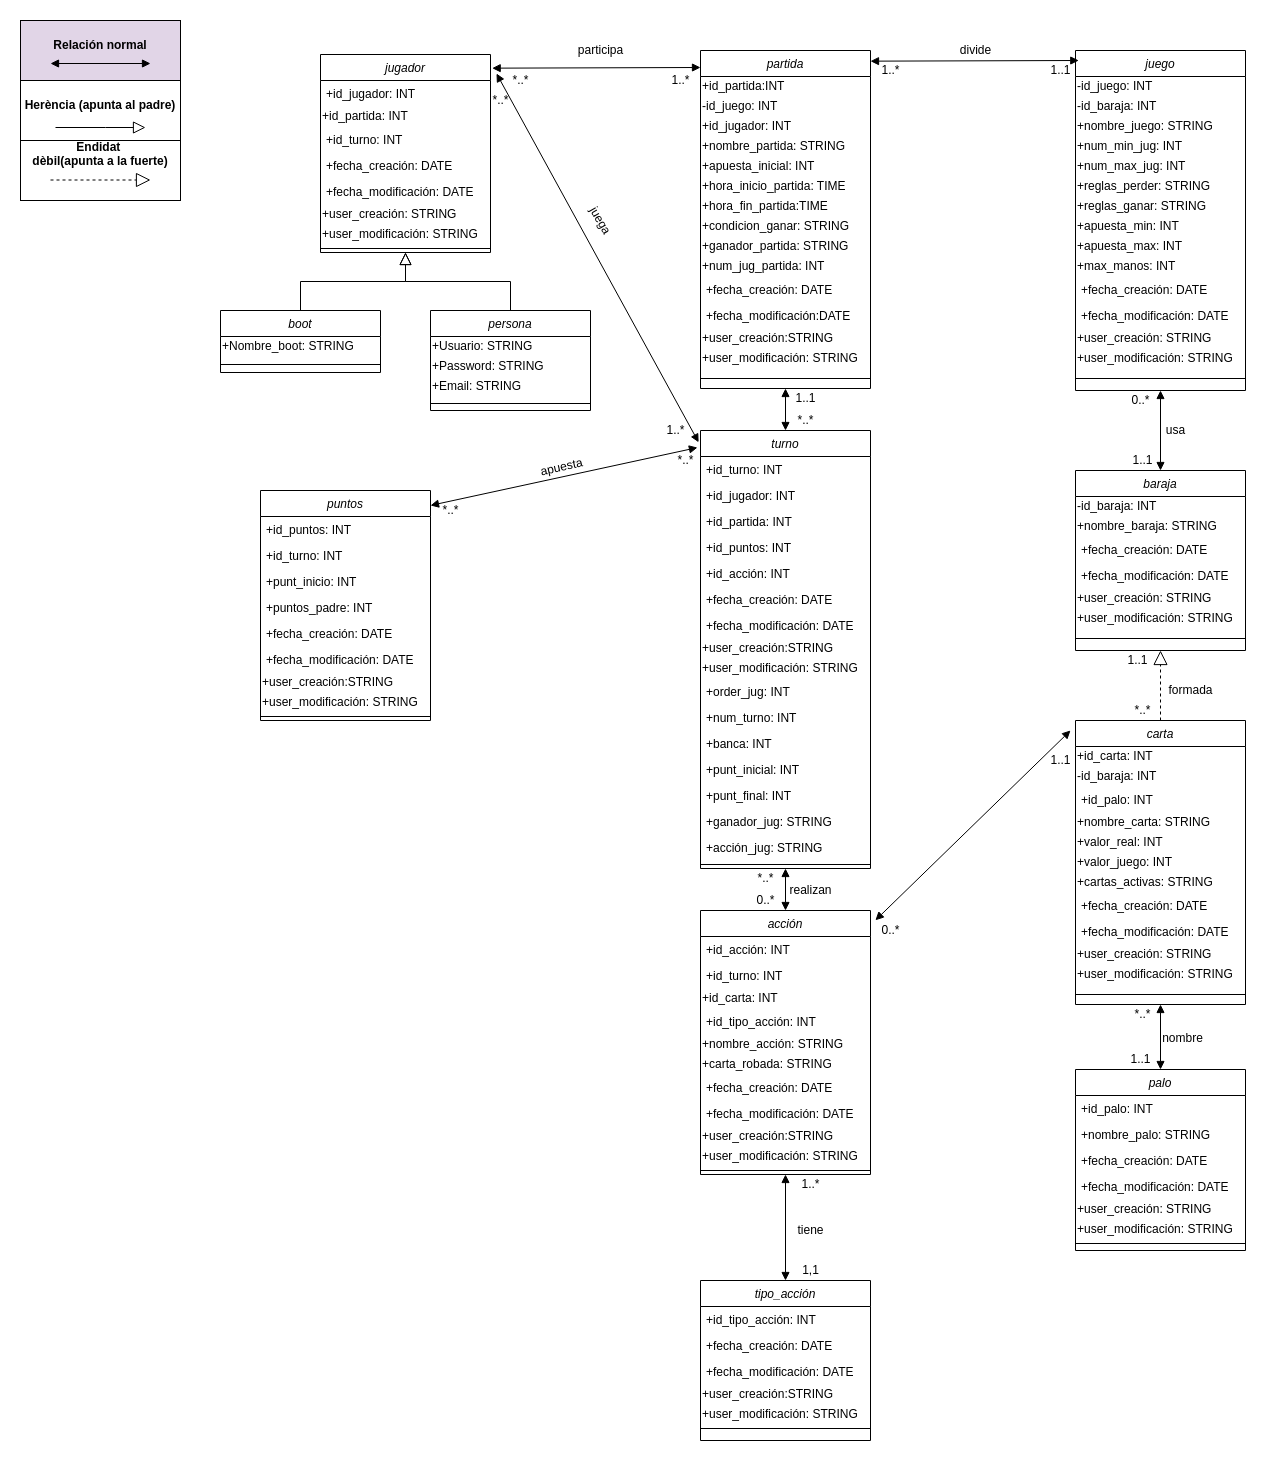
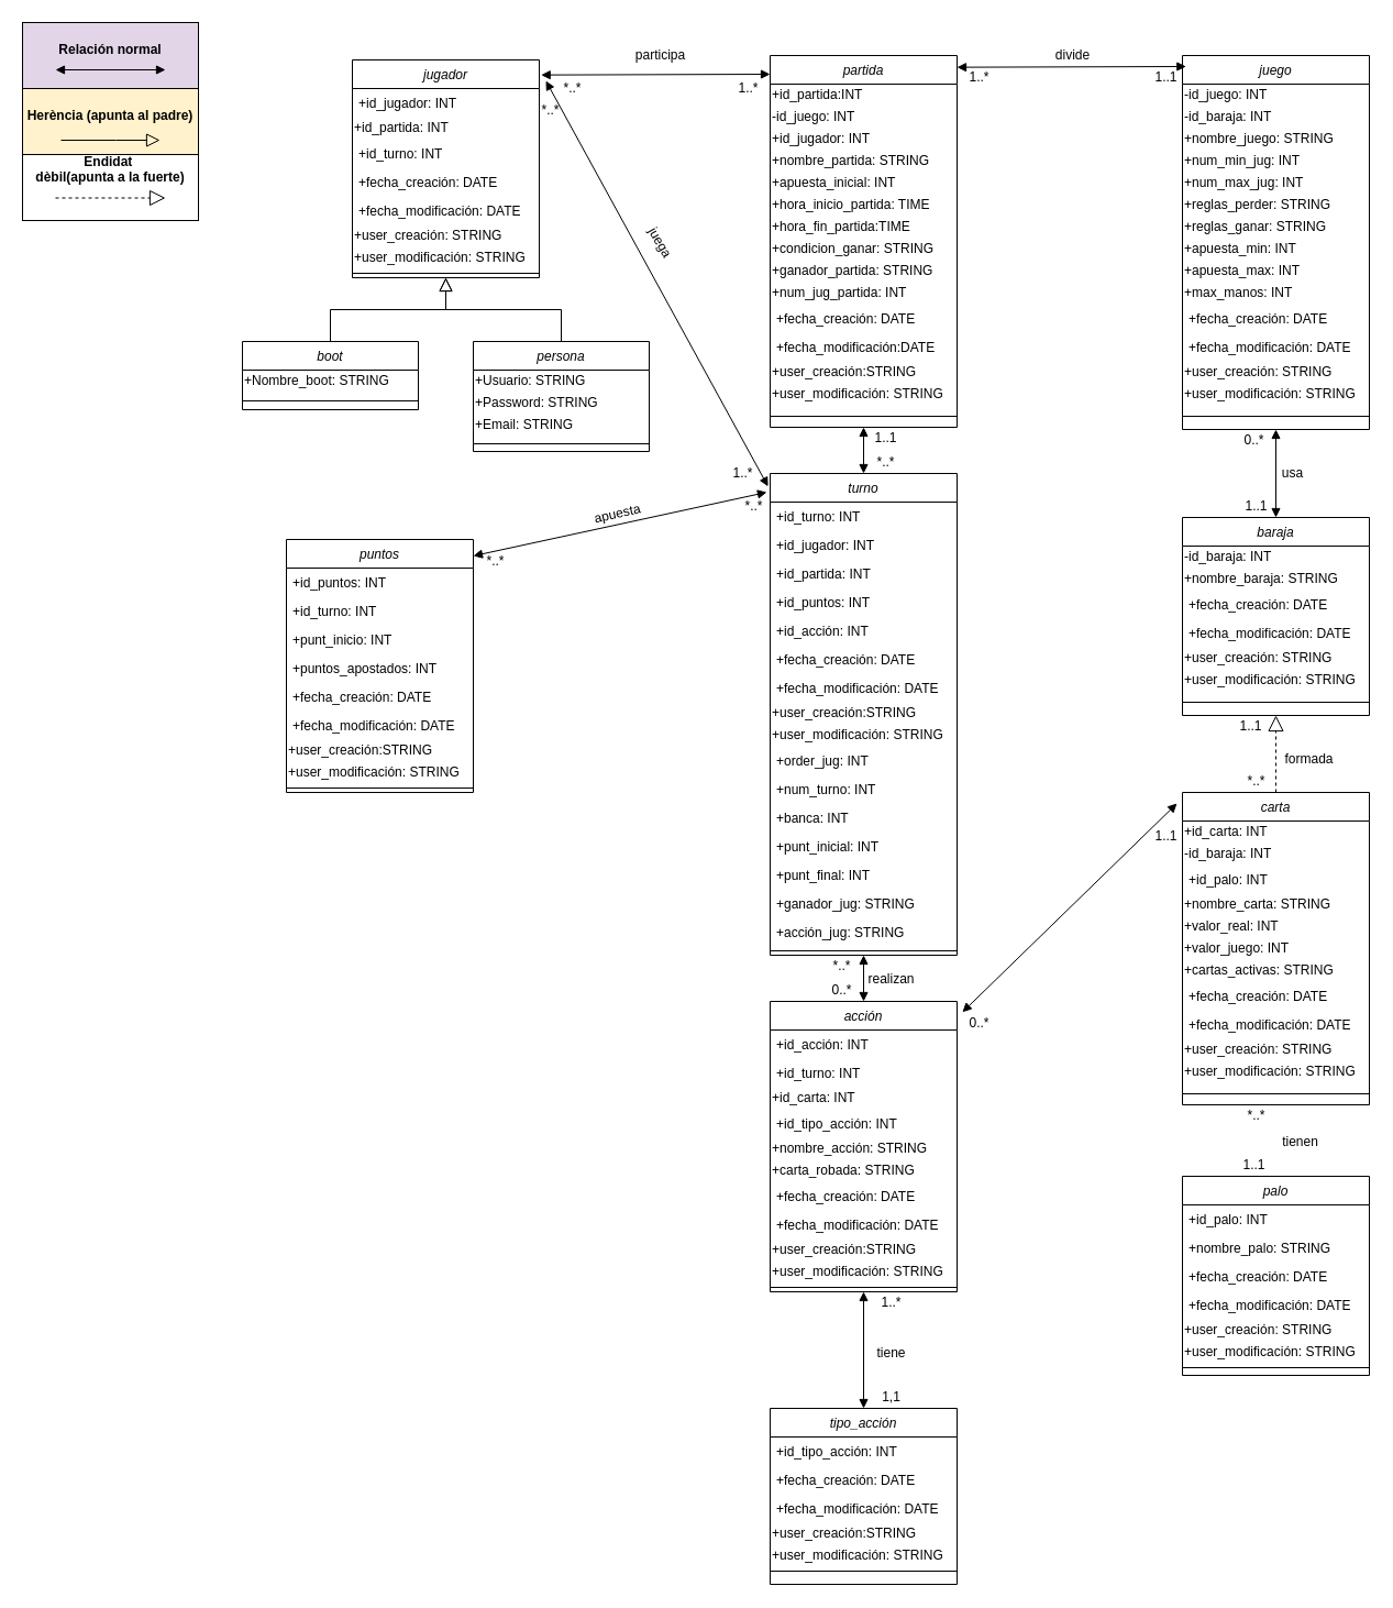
- <mxCell id="102" value="&lt;p style=&quot;margin: 0px ; margin-top: 4px ; text-align: center&quot;&gt;&lt;br&gt;&lt;b&gt;Herència (apunta al padre)&lt;/b&gt;&lt;br&gt;&lt;/p&gt;" style="verticalAlign=top;align=left;overflow=fill;fontSize=12;fontFamily=Helvetica;html=1;" vertex="1" parent="1"><mxGeometry x="20" y="80" width="160" height="60" as="geometry" /></mxCell>
+ <mxCell id="102" value="&lt;p style=&quot;margin: 0px ; margin-top: 4px ; text-align: center&quot;&gt;&lt;br&gt;&lt;b&gt;Herència (apunta al padre)&lt;/b&gt;&lt;br&gt;&lt;/p&gt;" style="verticalAlign=top;align=left;overflow=fill;fontSize=12;fontFamily=Helvetica;html=1;fillColor=#fff2cc;" vertex="1" parent="1"><mxGeometry x="20" y="80" width="160" height="60" as="geometry" /></mxCell>
- <mxCell id="115" value="+puntos_padre: INT" style="text;align=left;verticalAlign=top;spacingLeft=4;spacingRight=4;overflow=hidden;rotatable=0;points=[[0,0.5],[1,0.5]];portConstraint=eastwest;" vertex="1" parent="111"><mxGeometry y="104" width="170" height="26" as="geometry" /></mxCell>
+ <mxCell id="115" value="+puntos_apostados: INT" style="text;align=left;verticalAlign=top;spacingLeft=4;spacingRight=4;overflow=hidden;rotatable=0;points=[[0,0.5],[1,0.5]];portConstraint=eastwest;" vertex="1" parent="111"><mxGeometry y="104" width="170" height="26" as="geometry" /></mxCell>
- <mxCell id="129" value="" style="endArrow=block;startArrow=block;endFill=1;startFill=1;html=1;exitX=0.5;exitY=1;exitDx=0;exitDy=0;entryX=0.5;entryY=0;entryDx=0;entryDy=0;" edge="1" parent="1" source="61" target="74"><mxGeometry width="160" relative="1" as="geometry"><mxPoint x="1160" y="1012" as="sourcePoint" /><mxPoint x="1160" y="1092" as="targetPoint" /></mxGeometry></mxCell>
- <mxCell id="130" value="nombre" style="text;html=1;align=center;verticalAlign=middle;resizable=0;points=[];autosize=1;" vertex="1" parent="1"><mxGeometry x="1157" y="1028" width="50" height="20" as="geometry" /></mxCell>
+ <mxCell id="130" value="tienen" style="text;html=1;align=center;verticalAlign=middle;resizable=0;points=[];autosize=1;" vertex="1" parent="1"><mxGeometry x="1157" y="1028" width="50" height="20" as="geometry" /></mxCell>
